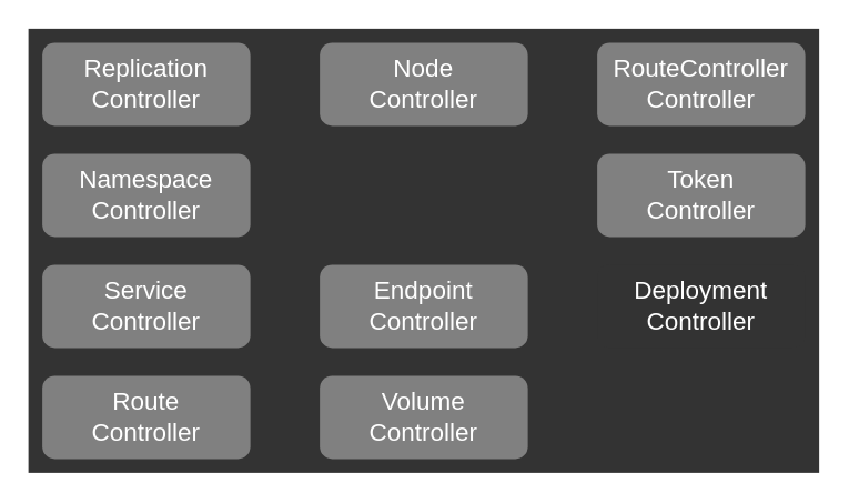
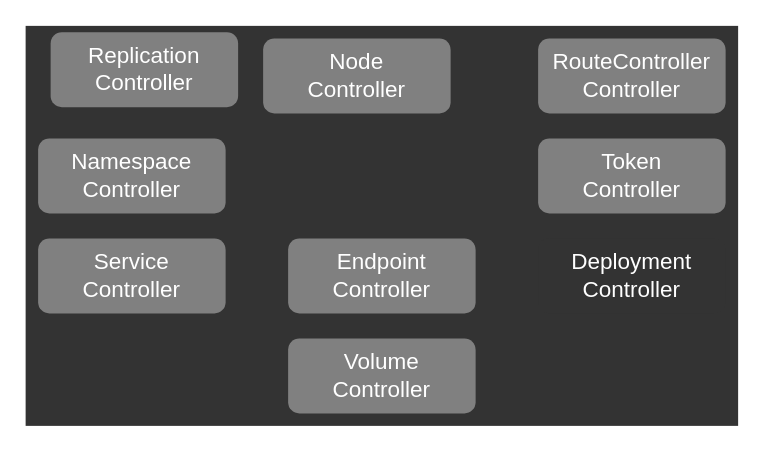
- <mxCell id="3" value="Replication&lt;br style=&quot;font-size: 18px;&quot;&gt;Controller" style="rounded=1;whiteSpace=wrap;html=1;fontSize=18;strokeColor=none;fillColor=#808080;fontColor=#FFFFFF;" parent="1" vertex="1"><mxGeometry x="30" y="30" width="150" height="60" as="geometry" /></mxCell>
+ <mxCell id="3" value="Replication&lt;br style=&quot;font-size: 18px;&quot;&gt;Controller" style="rounded=1;whiteSpace=wrap;html=1;fontSize=18;strokeColor=none;fillColor=#808080;fontColor=#FFFFFF;" parent="1" vertex="1"><mxGeometry x="40" y="25" width="150" height="60" as="geometry" /></mxCell>
- <mxCell id="7" value="Node&lt;br style=&quot;font-size: 18px;&quot;&gt;Controller" style="rounded=1;whiteSpace=wrap;html=1;fontSize=18;strokeColor=none;fillColor=#808080;fontColor=#FFFFFF;" parent="1" vertex="1"><mxGeometry x="230" y="30" width="150" height="60" as="geometry" /></mxCell>
+ <mxCell id="7" value="Node&lt;br style=&quot;font-size: 18px;&quot;&gt;Controller" style="rounded=1;whiteSpace=wrap;html=1;fontSize=18;strokeColor=none;fillColor=#808080;fontColor=#FFFFFF;" parent="1" vertex="1"><mxGeometry x="210" y="30" width="150" height="60" as="geometry" /></mxCell>
- <mxCell id="6" value="Route&lt;br style=&quot;font-size: 18px;&quot;&gt;Controller" style="rounded=1;whiteSpace=wrap;html=1;fontSize=18;strokeColor=none;fillColor=#808080;fontColor=#FFFFFF;" parent="1" vertex="1"><mxGeometry x="30" y="270" width="150" height="60" as="geometry" /></mxCell>
